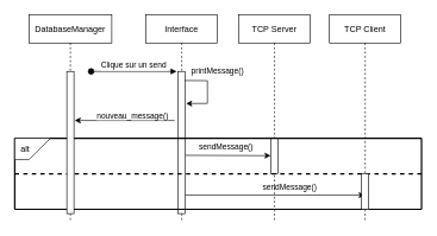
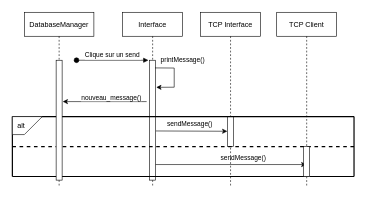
- <mxCell id="12" value="TCP Server" style="shape=umlLifeline;perimeter=lifelinePerimeter;container=1;collapsible=0;recursiveResize=0;rounded=0;shadow=0;strokeWidth=1;" vertex="1" parent="1"><mxGeometry x="334" y="20" width="100" height="290" as="geometry" /></mxCell>
+ <mxCell id="12" value="TCP Interface" style="shape=umlLifeline;perimeter=lifelinePerimeter;container=1;collapsible=0;recursiveResize=0;rounded=0;shadow=0;strokeWidth=1;" vertex="1" parent="1"><mxGeometry x="334" y="20" width="100" height="290" as="geometry" /></mxCell>
